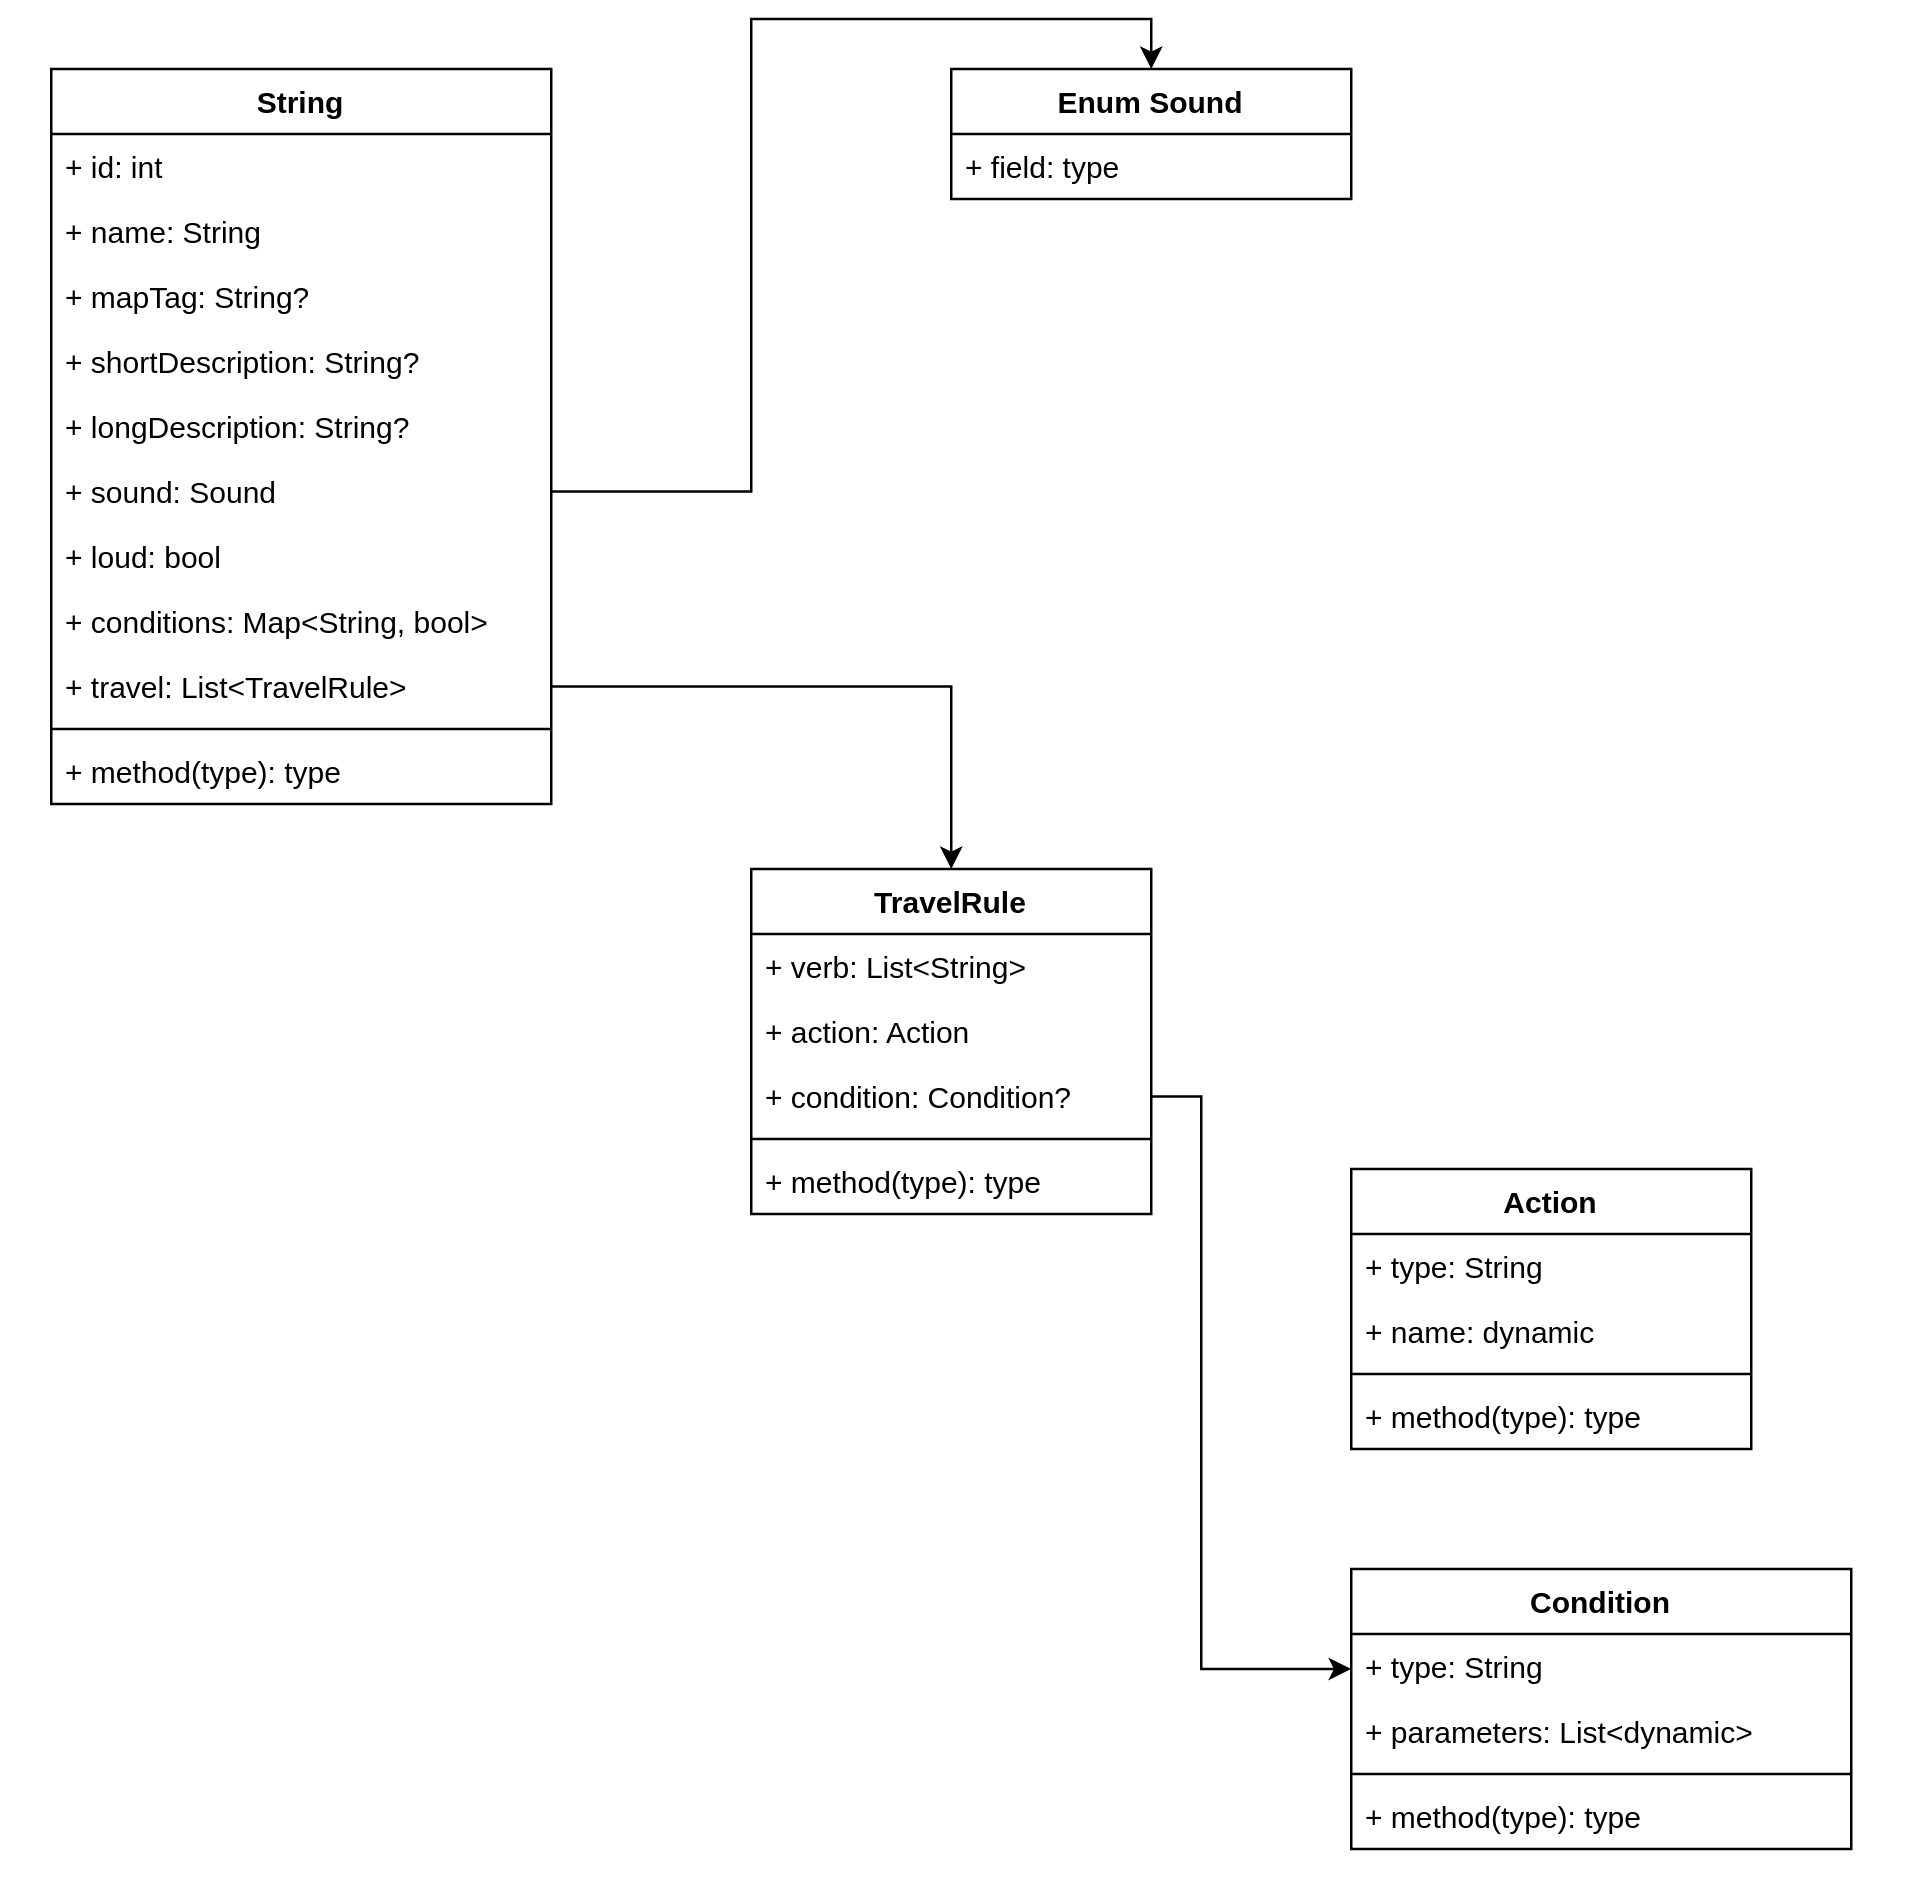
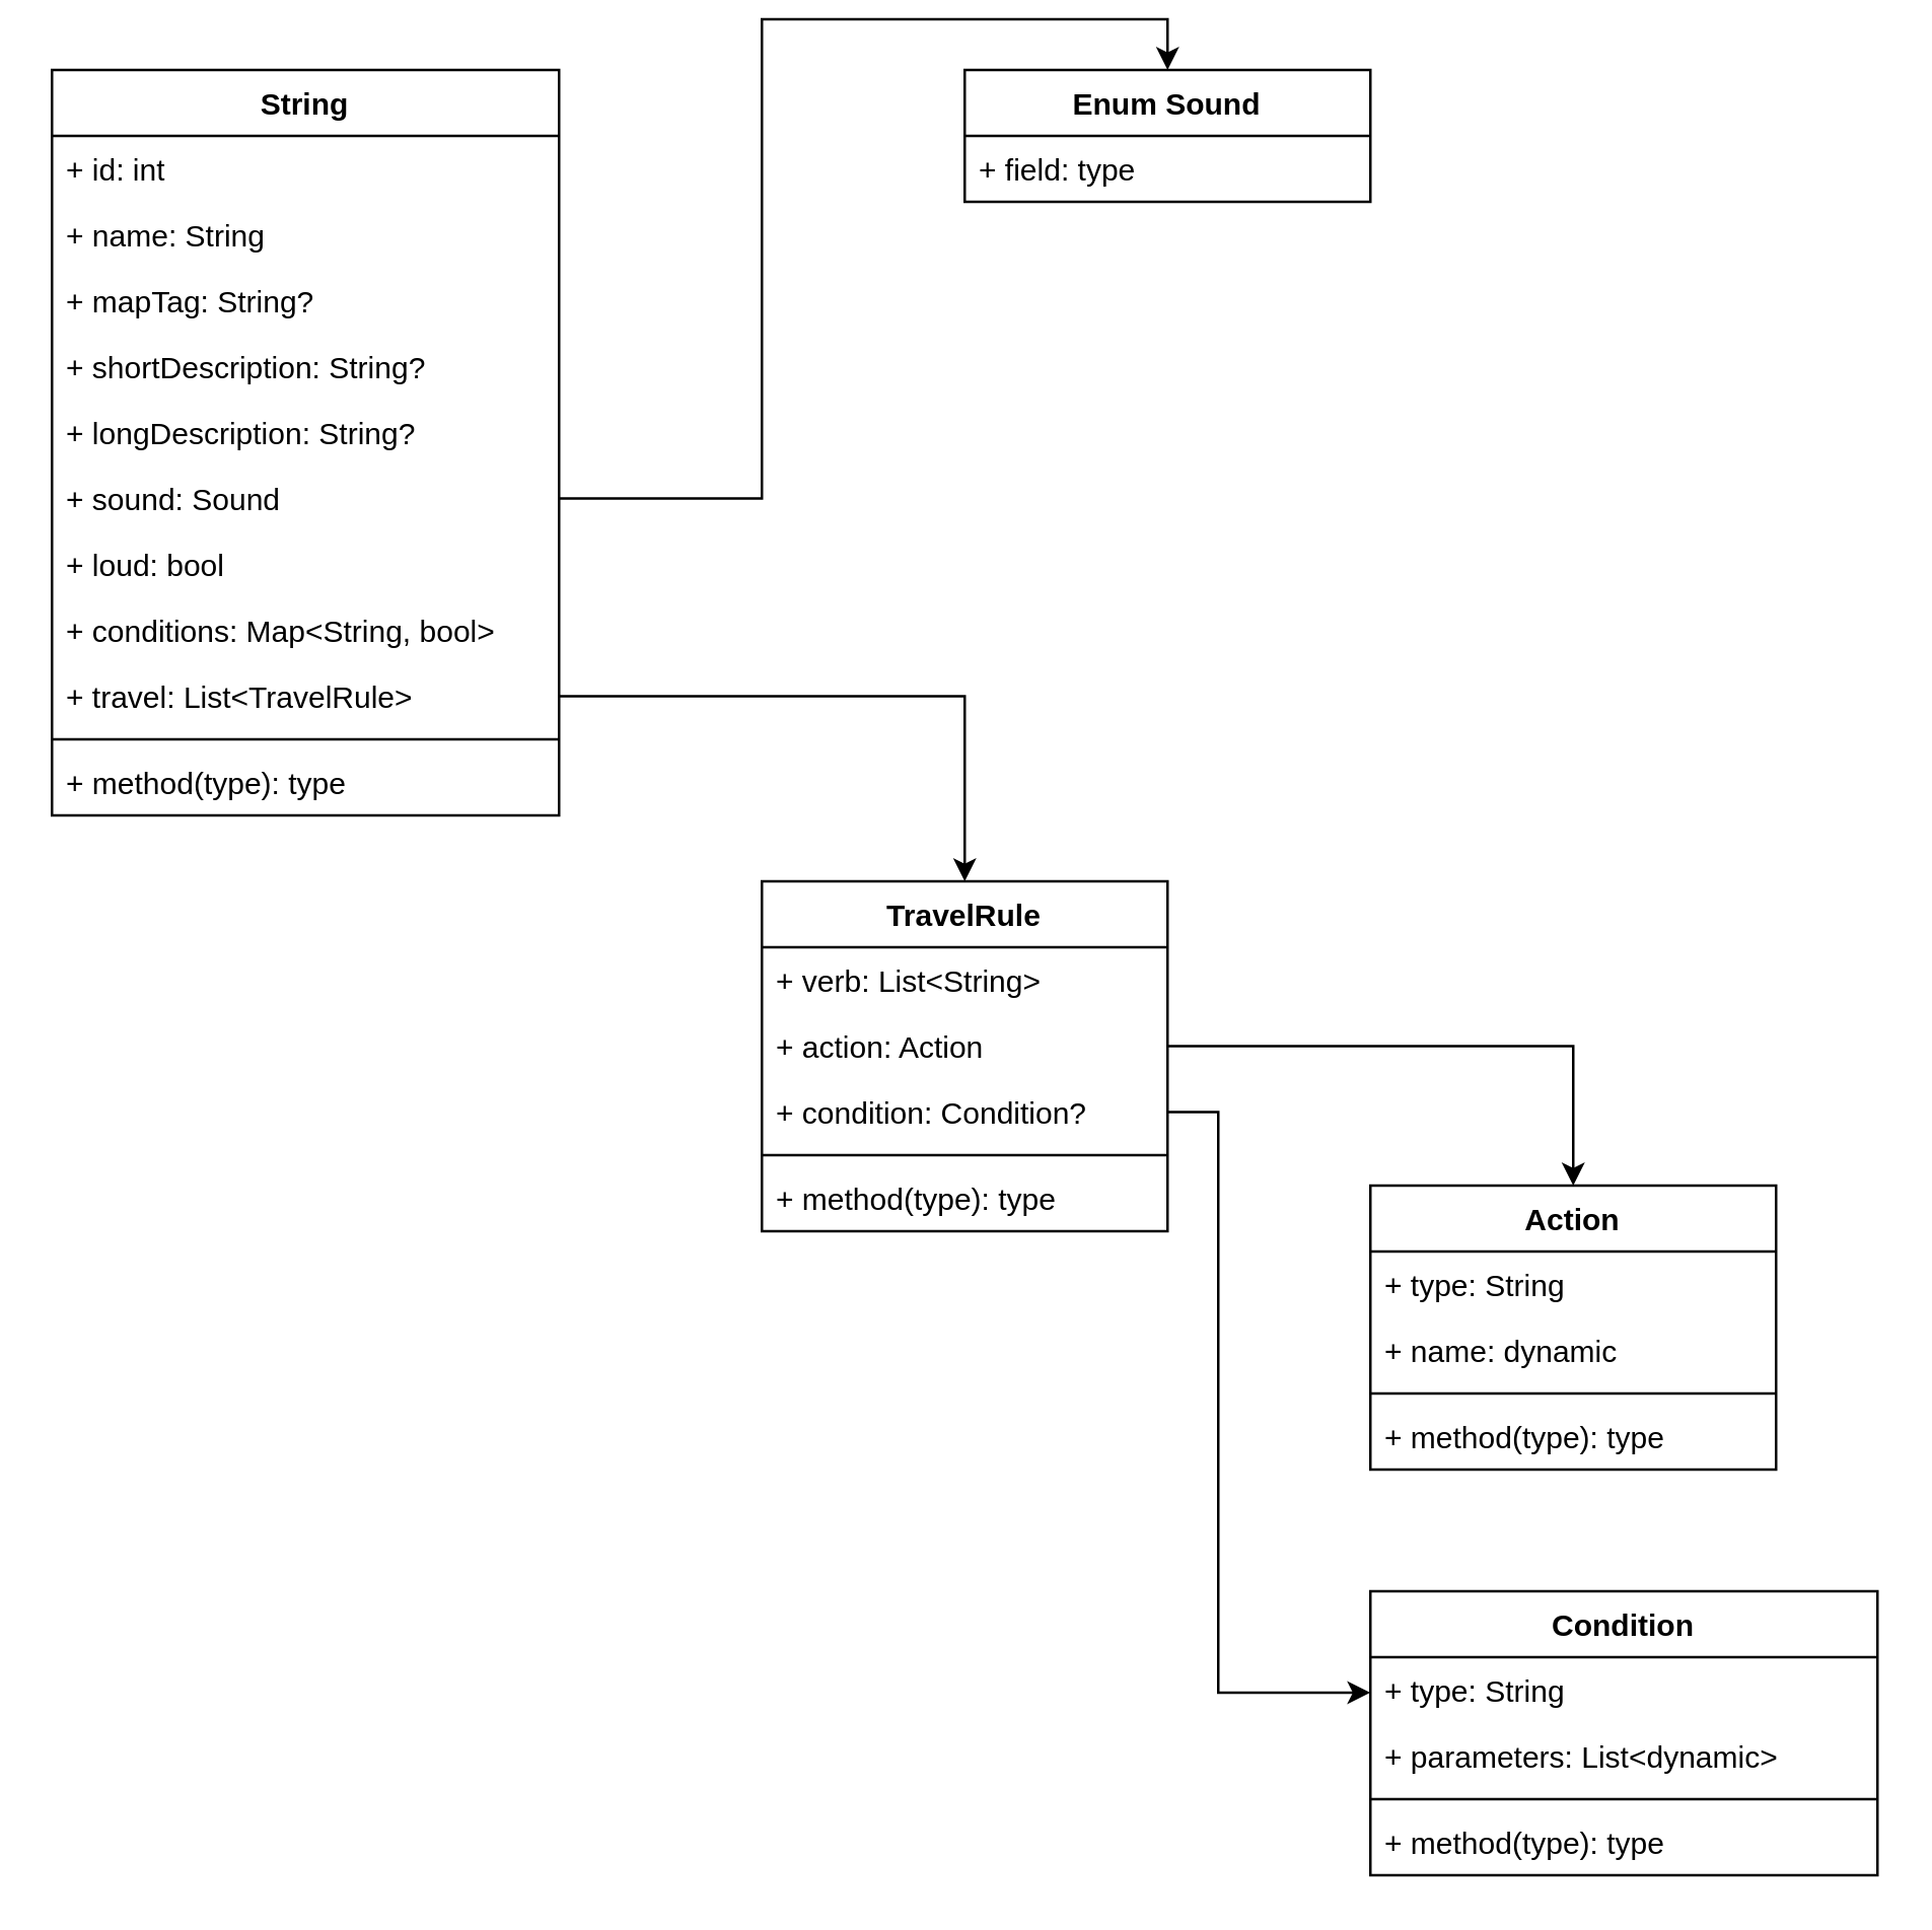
+ <mxCell id="29" style="edgeStyle=orthogonalEdgeStyle;rounded=0;orthogonalLoop=1;jettySize=auto;html=1;" edge="1" parent="1" source="18" target="24"><mxGeometry relative="1" as="geometry" /></mxCell>
